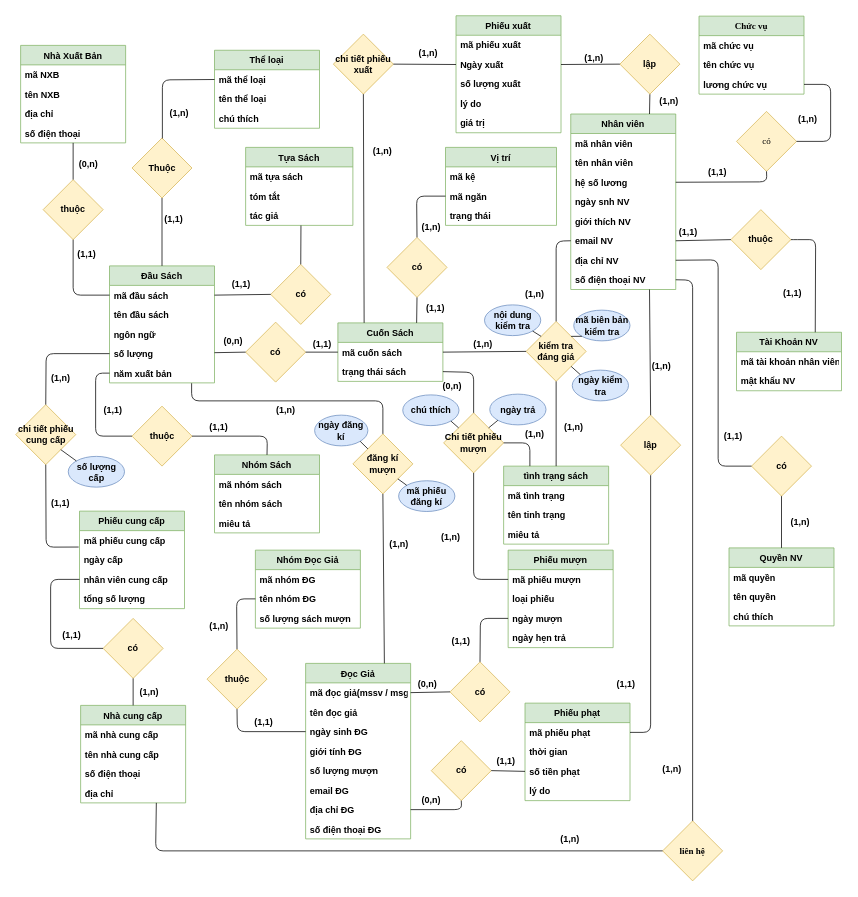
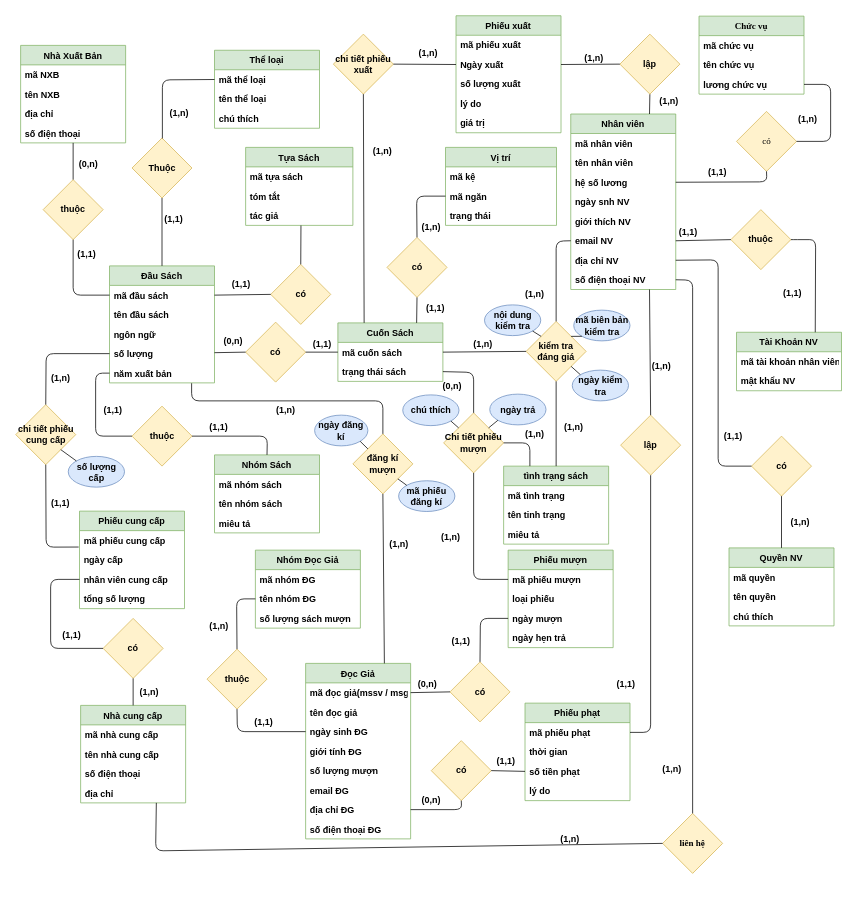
- <mxCell id="204" value="liên hệ" style="rhombus;whiteSpace=wrap;html=1;fontFamily=Times New Roman;fillColor=#fff2cc;strokeColor=#d6b656;fontStyle=1" vertex="1" parent="1"><mxGeometry x="883" y="1094" width="80" height="80" as="geometry" /></mxCell>
+ <mxCell id="204" value="liên hệ" style="rhombus;whiteSpace=wrap;html=1;fontFamily=Times New Roman;fillColor=#fff2cc;strokeColor=#d6b656;fontStyle=1" vertex="1" parent="1"><mxGeometry x="883" y="1084" width="80" height="80" as="geometry" /></mxCell>
